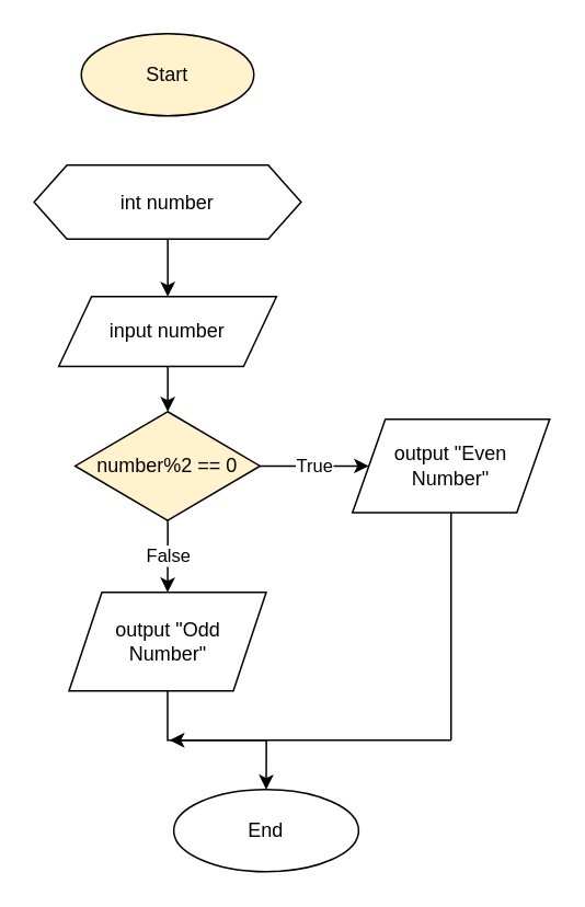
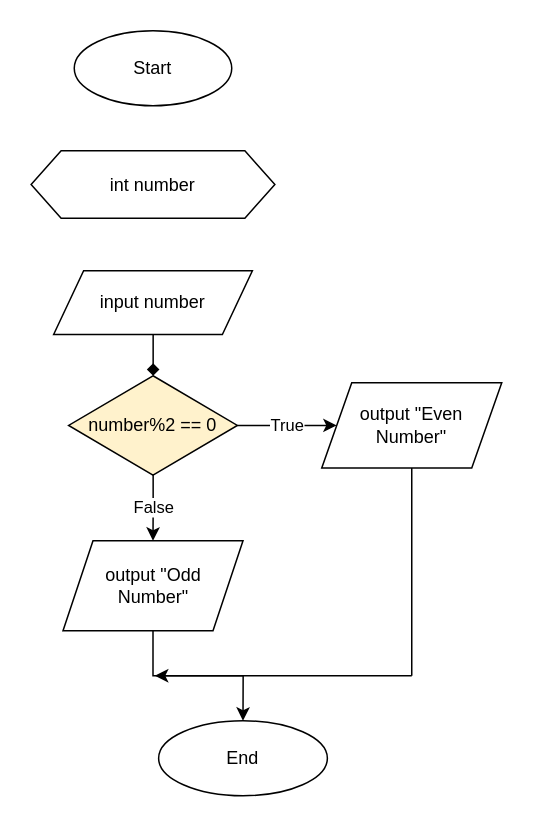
- <mxCell id="2" value="Start" style="ellipse;whiteSpace=wrap;html=1;fillColor=#fff2cc;" vertex="1" parent="1"><mxGeometry x="49" y="20" width="105" height="50" as="geometry" /></mxCell>
+ <mxCell id="2" value="Start" style="ellipse;whiteSpace=wrap;html=1;" vertex="1" parent="1"><mxGeometry x="49" y="20" width="105" height="50" as="geometry" /></mxCell>
- <mxCell id="3" value="" style="edgeStyle=orthogonalEdgeStyle;rounded=0;orthogonalLoop=1;jettySize=auto;html=1;" edge="1" parent="1" source="4" target="6"><mxGeometry relative="1" as="geometry" /></mxCell>
- <mxCell id="5" value="" style="edgeStyle=orthogonalEdgeStyle;rounded=0;orthogonalLoop=1;jettySize=auto;html=1;" edge="1" parent="1" source="6" target="9"><mxGeometry relative="1" as="geometry" /></mxCell>
+ <mxCell id="5" value="" style="edgeStyle=orthogonalEdgeStyle;rounded=0;orthogonalLoop=1;jettySize=auto;html=1;endArrow=diamond;" edge="1" parent="1" source="6" target="9"><mxGeometry relative="1" as="geometry" /></mxCell>
